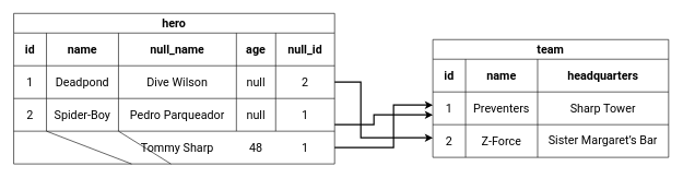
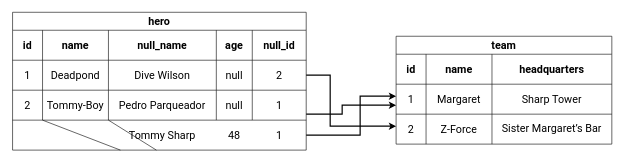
- <mxCell id="32" value="&lt;span style=&quot;font-family: &amp;#34;roboto&amp;#34; ; font-size: 18px&quot;&gt;Preventers&lt;/span&gt;" style="shape=partialRectangle;html=1;whiteSpace=wrap;connectable=0;top=0;left=0;bottom=0;right=0;overflow=hidden;strokeColor=none;fillColor=none;" parent="30" vertex="1"><mxGeometry x="50" width="110" height="50" as="geometry" /></mxCell>
+ <mxCell id="32" value="&lt;span style=&quot;font-family: &amp;#34;roboto&amp;#34; ; font-size: 18px&quot;&gt;Margaret&lt;/span&gt;" style="shape=partialRectangle;html=1;whiteSpace=wrap;connectable=0;top=0;left=0;bottom=0;right=0;overflow=hidden;strokeColor=none;fillColor=none;" parent="30" vertex="1"><mxGeometry x="50" width="110" height="50" as="geometry" /></mxCell>
- <mxCell id="17" value="&lt;span style=&quot;font-family: &amp;#34;roboto&amp;#34; ; font-size: 18px&quot;&gt;Spider-Boy&lt;/span&gt;" style="shape=partialRectangle;html=1;whiteSpace=wrap;connectable=0;top=0;left=0;bottom=0;right=0;overflow=hidden;fillColor=none;strokeColor=none;" parent="15" vertex="1"><mxGeometry x="50" width="110" height="50" as="geometry" /></mxCell>
+ <mxCell id="17" value="&lt;span style=&quot;font-family: &amp;#34;roboto&amp;#34; ; font-size: 18px&quot;&gt;Tommy-Boy&lt;/span&gt;" style="shape=partialRectangle;html=1;whiteSpace=wrap;connectable=0;top=0;left=0;bottom=0;right=0;overflow=hidden;fillColor=none;strokeColor=none;" parent="15" vertex="1"><mxGeometry x="50" width="110" height="50" as="geometry" /></mxCell>
